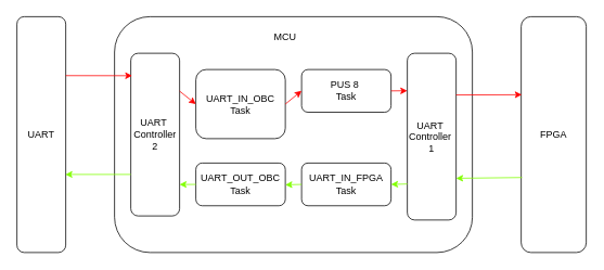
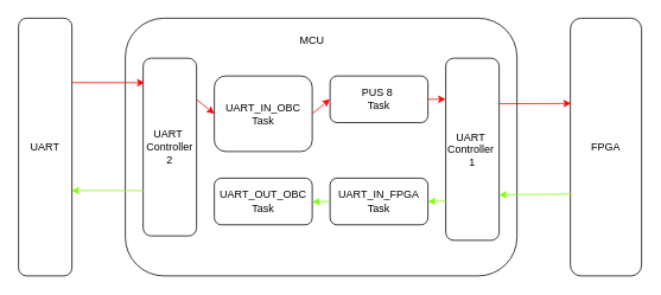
- <mxCell id="18" value="" style="endArrow=classic;html=1;rounded=0;entryX=0.999;entryY=0.807;entryDx=0;entryDy=0;entryPerimeter=0;strokeColor=#80FF00;exitX=0;exitY=0.5;exitDx=0;exitDy=0;" edge="1" parent="1" source="12" target="7"><mxGeometry width="50" height="50" relative="1" as="geometry"><mxPoint x="200" y="210" as="sourcePoint" /><mxPoint x="120" y="210" as="targetPoint" /></mxGeometry></mxCell>
